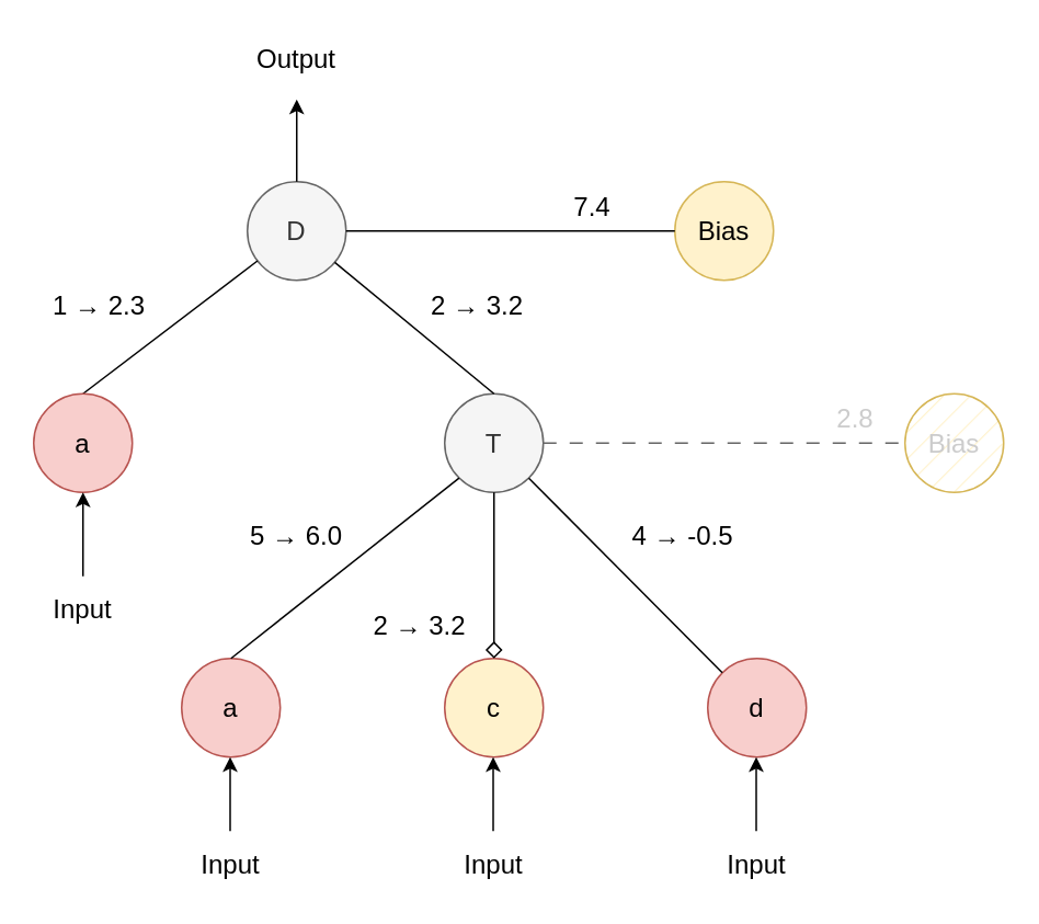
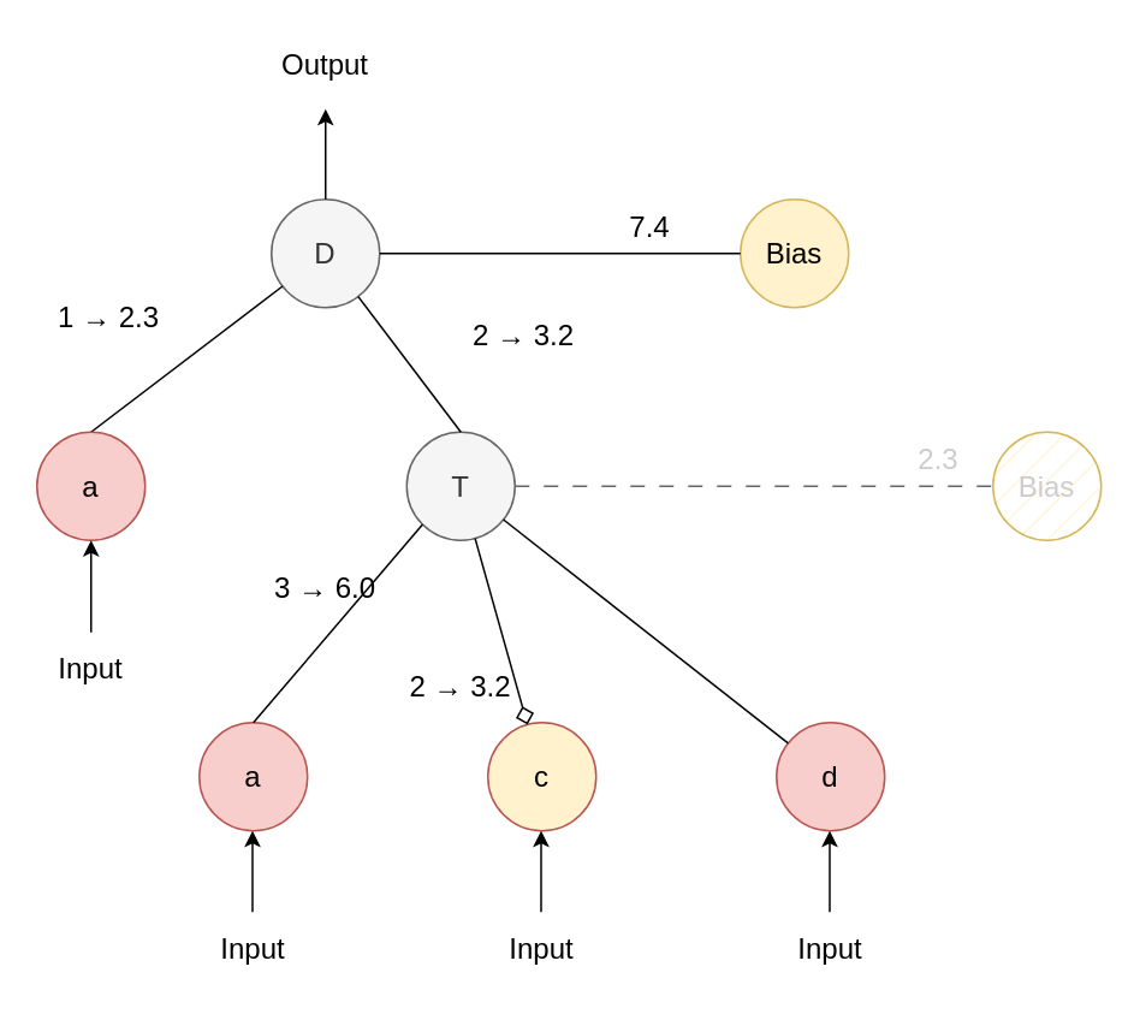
- <mxCell id="25" value="1 → 2.3" style="text;html=1;align=center;verticalAlign=middle;whiteSpace=wrap;rounded=0;fontSize=16;" vertex="1" parent="1"><mxGeometry x="30" y="170" width="60" height="30" as="geometry" /></mxCell>
+ <mxCell id="25" value="1 → 2.3" style="text;html=1;align=center;verticalAlign=middle;whiteSpace=wrap;rounded=0;fontSize=16;" vertex="1" parent="1"><mxGeometry x="30" y="160" width="60" height="30" as="geometry" /></mxCell>
- <mxCell id="33" value="2.8" style="text;html=1;align=center;verticalAlign=middle;whiteSpace=wrap;rounded=0;fontSize=16;fontColor=#CCCCCC;" vertex="1" parent="1"><mxGeometry x="490" y="239" width="60" height="30" as="geometry" /></mxCell>
+ <mxCell id="33" value="2.3" style="text;html=1;align=center;verticalAlign=middle;whiteSpace=wrap;rounded=0;fontSize=16;fontColor=#CCCCCC;" vertex="1" parent="1"><mxGeometry x="490" y="239" width="60" height="30" as="geometry" /></mxCell>
- <mxCell id="5" value="T" style="ellipse;whiteSpace=wrap;html=1;fontSize=16;fillColor=#f5f5f5;fontColor=#333333;strokeColor=#666666;" vertex="1" parent="1"><mxGeometry x="270" y="239" width="60" height="60" as="geometry" /></mxCell>
+ <mxCell id="5" value="T" style="ellipse;whiteSpace=wrap;html=1;fontSize=16;fillColor=#f5f5f5;fontColor=#333333;strokeColor=#666666;" vertex="1" parent="1"><mxGeometry x="225" y="239" width="60" height="60" as="geometry" /></mxCell>
- <mxCell id="22" value="5 → 6.0" style="text;html=1;align=center;verticalAlign=middle;whiteSpace=wrap;rounded=0;fontSize=16;" vertex="1" parent="1"><mxGeometry x="150" y="310" width="60" height="30" as="geometry" /></mxCell>
+ <mxCell id="22" value="3 → 6.0" style="text;html=1;align=center;verticalAlign=middle;whiteSpace=wrap;rounded=0;fontSize=16;" vertex="1" parent="1"><mxGeometry x="150" y="310" width="60" height="30" as="geometry" /></mxCell>
- <mxCell id="24" value="4 → -0.5" style="text;html=1;align=center;verticalAlign=middle;whiteSpace=wrap;rounded=0;fontSize=16;" vertex="1" parent="1"><mxGeometry x="380" y="310" width="70" height="30" as="geometry" /></mxCell>
